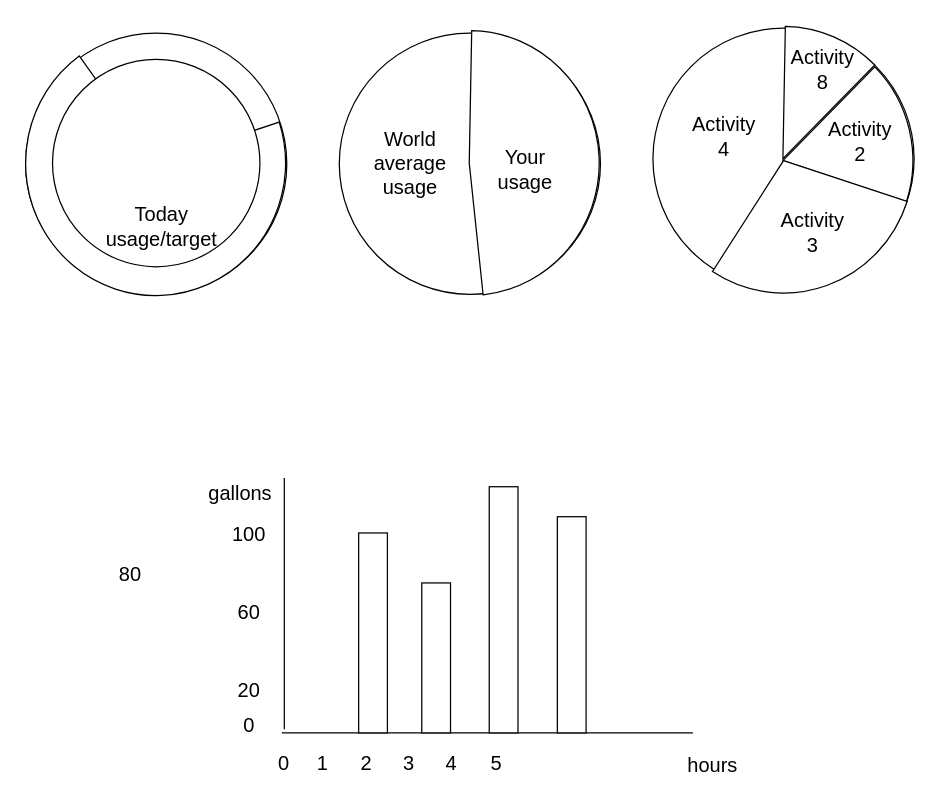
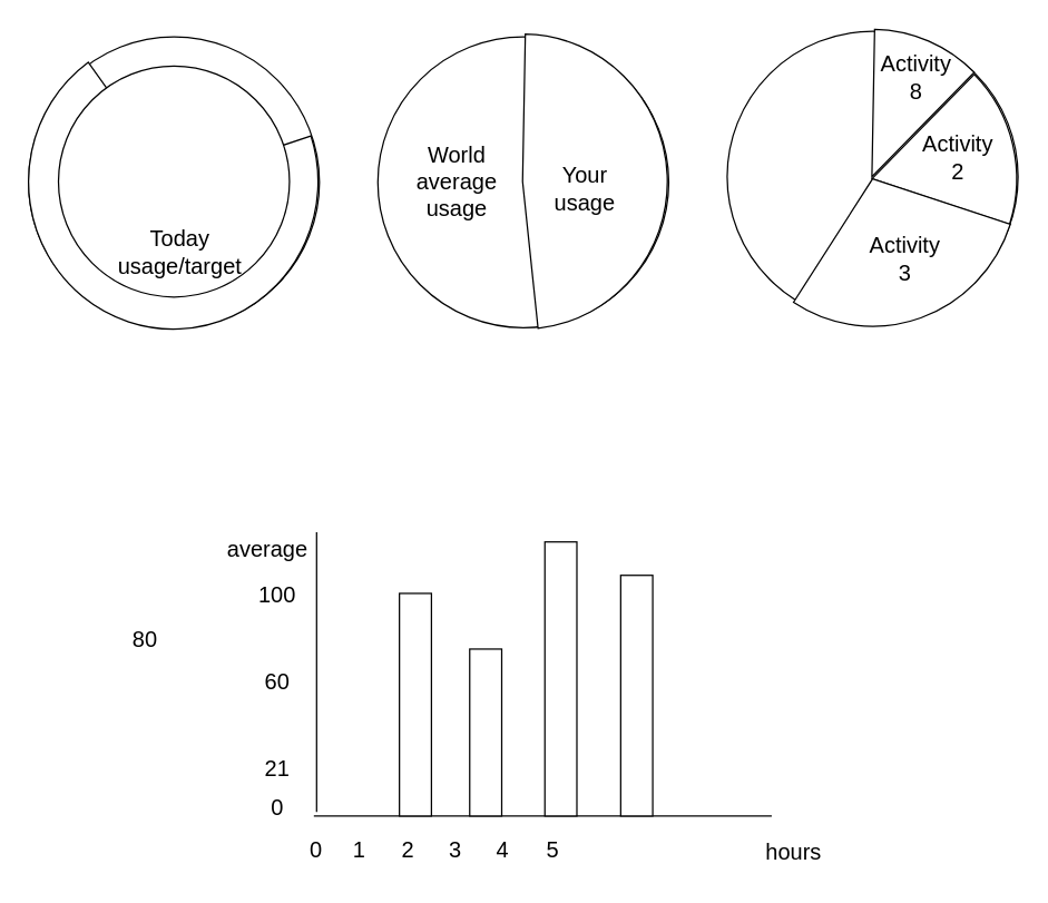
- <mxCell id="37" value="Activity 4" style="text;html=1;align=center;verticalAlign=middle;whiteSpace=wrap;rounded=0;fontSize=16;" vertex="1" parent="1"><mxGeometry x="549" y="94" width="60" height="30" as="geometry" /></mxCell>
- <mxCell id="8" value="gallons" style="text;html=1;align=center;verticalAlign=middle;whiteSpace=wrap;rounded=0;fontSize=16;" vertex="1" parent="1"><mxGeometry x="162" y="379" width="60" height="30" as="geometry" /></mxCell>
+ <mxCell id="8" value="average" style="text;html=1;align=center;verticalAlign=middle;whiteSpace=wrap;rounded=0;fontSize=16;" vertex="1" parent="1"><mxGeometry x="162" y="379" width="60" height="30" as="geometry" /></mxCell>
- <mxCell id="12" value="20" style="text;html=1;align=center;verticalAlign=middle;whiteSpace=wrap;rounded=0;fontSize=16;" vertex="1" parent="1"><mxGeometry x="182" y="537" width="34" height="30" as="geometry" /></mxCell>
+ <mxCell id="12" value="21" style="text;html=1;align=center;verticalAlign=middle;whiteSpace=wrap;rounded=0;fontSize=16;" vertex="1" parent="1"><mxGeometry x="182" y="537" width="34" height="30" as="geometry" /></mxCell>
